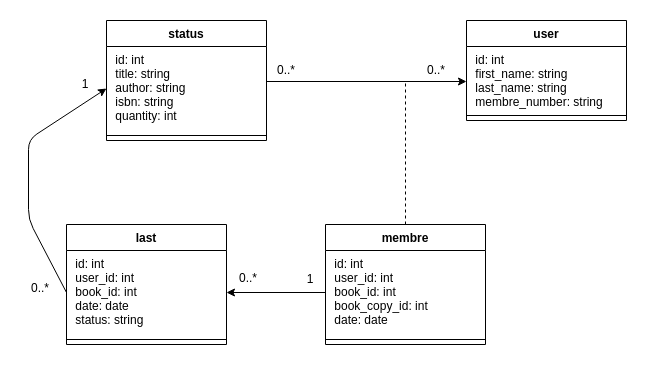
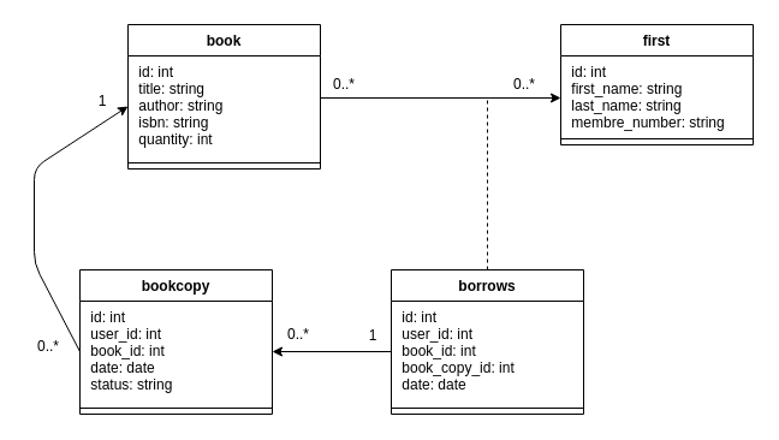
- <mxCell id="5" value="status" style="swimlane;fontStyle=1;align=center;verticalAlign=top;childLayout=stackLayout;horizontal=1;startSize=26;horizontalStack=0;resizeParent=1;resizeParentMax=0;resizeLast=0;collapsible=1;marginBottom=0;" parent="1" vertex="1"><mxGeometry x="106" y="20" width="160" height="120" as="geometry" /></mxCell>
+ <mxCell id="5" value="book" style="swimlane;fontStyle=1;align=center;verticalAlign=top;childLayout=stackLayout;horizontal=1;startSize=26;horizontalStack=0;resizeParent=1;resizeParentMax=0;resizeLast=0;collapsible=1;marginBottom=0;" parent="1" vertex="1"><mxGeometry x="106" y="20" width="160" height="120" as="geometry" /></mxCell>
- <mxCell id="2" value="user" style="swimlane;fontStyle=1;align=center;verticalAlign=top;childLayout=stackLayout;horizontal=1;startSize=26;horizontalStack=0;resizeParent=1;resizeParentMax=0;resizeLast=0;collapsible=1;marginBottom=0;" parent="1" vertex="1"><mxGeometry x="466" y="20" width="160" height="100" as="geometry" /></mxCell>
+ <mxCell id="2" value="first" style="swimlane;fontStyle=1;align=center;verticalAlign=top;childLayout=stackLayout;horizontal=1;startSize=26;horizontalStack=0;resizeParent=1;resizeParentMax=0;resizeLast=0;collapsible=1;marginBottom=0;" parent="1" vertex="1"><mxGeometry x="466" y="20" width="160" height="100" as="geometry" /></mxCell>
- <mxCell id="15" value="last" style="swimlane;fontStyle=1;align=center;verticalAlign=top;childLayout=stackLayout;horizontal=1;startSize=26;horizontalStack=0;resizeParent=1;resizeParentMax=0;resizeLast=0;collapsible=1;marginBottom=0;" vertex="1" parent="1"><mxGeometry x="66" y="224" width="160" height="120" as="geometry" /></mxCell>
+ <mxCell id="15" value="bookcopy" style="swimlane;fontStyle=1;align=center;verticalAlign=top;childLayout=stackLayout;horizontal=1;startSize=26;horizontalStack=0;resizeParent=1;resizeParentMax=0;resizeLast=0;collapsible=1;marginBottom=0;" vertex="1" parent="1"><mxGeometry x="66" y="224" width="160" height="120" as="geometry" /></mxCell>
- <mxCell id="11" value="membre" style="swimlane;fontStyle=1;align=center;verticalAlign=top;childLayout=stackLayout;horizontal=1;startSize=26;horizontalStack=0;resizeParent=1;resizeParentMax=0;resizeLast=0;collapsible=1;marginBottom=0;" parent="1" vertex="1"><mxGeometry x="325" y="224" width="160" height="120" as="geometry" /></mxCell>
+ <mxCell id="11" value="borrows" style="swimlane;fontStyle=1;align=center;verticalAlign=top;childLayout=stackLayout;horizontal=1;startSize=26;horizontalStack=0;resizeParent=1;resizeParentMax=0;resizeLast=0;collapsible=1;marginBottom=0;" parent="1" vertex="1"><mxGeometry x="325" y="224" width="160" height="120" as="geometry" /></mxCell>
